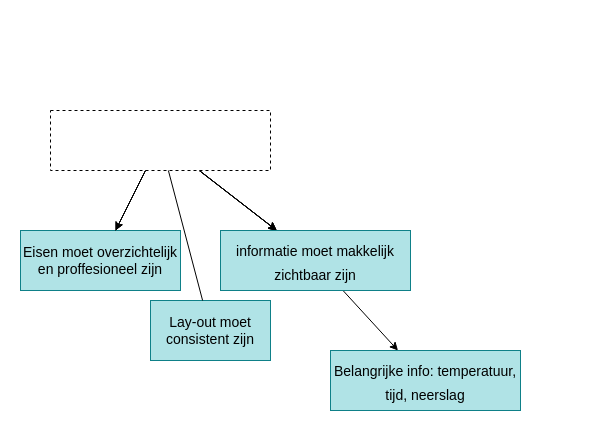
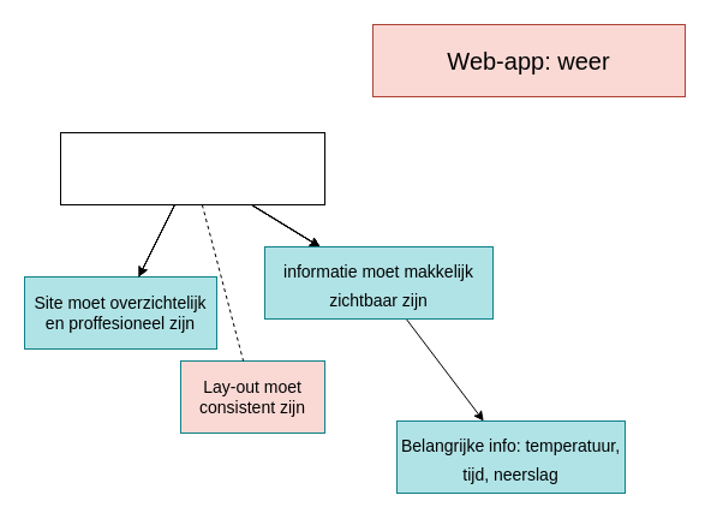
+ <mxCell id="2" value="&lt;font color=&quot;#000000&quot; style=&quot;font-size: 20px&quot;&gt;Web-app: weer&lt;/font&gt;" style="whiteSpace=wrap;html=1;fillColor=#fad9d5;strokeColor=#ae4132;" parent="1" vertex="1"><mxGeometry x="310" y="20" width="260" height="60" as="geometry" /></mxCell>
- <mxCell id="11" value="&lt;font style=&quot;font-size: 18px&quot; color=&quot;#ffffff&quot;&gt;Eisen&lt;/font&gt;" style="whiteSpace=wrap;html=1;fontSize=20;fontColor=#000000;dashed=1;" parent="1" vertex="1"><mxGeometry x="50" y="110" width="220" height="60" as="geometry" /></mxCell>
+ <mxCell id="11" value="&lt;font style=&quot;font-size: 18px&quot; color=&quot;#ffffff&quot;&gt;Eisen&lt;/font&gt;" style="whiteSpace=wrap;html=1;fontSize=20;fontColor=#000000;" parent="1" vertex="1"><mxGeometry x="50" y="110" width="220" height="60" as="geometry" /></mxCell>
- <mxCell id="18" value="" style="edgeStyle=none;html=1;fontSize=14;fontColor=#000000;endArrow=none;" parent="1" source="11" target="17" edge="1"><mxGeometry relative="1" as="geometry"><mxPoint x="180" y="330" as="targetPoint" /><mxPoint x="163.158" y="170" as="sourcePoint" /></mxGeometry></mxCell>
+ <mxCell id="18" value="" style="edgeStyle=none;html=1;fontSize=14;fontColor=#000000;endArrow=none;dashed=1;" parent="1" source="11" target="17" edge="1"><mxGeometry relative="1" as="geometry"><mxPoint x="180" y="330" as="targetPoint" /><mxPoint x="163.158" y="170" as="sourcePoint" /></mxGeometry></mxCell>
- <mxCell id="14" value="&lt;font color=&quot;#000000&quot;&gt;Eisen moet overzichtelijk en proffesioneel zijn&lt;/font&gt;" style="whiteSpace=wrap;html=1;fontSize=14;fillColor=#b0e3e6;strokeColor=#0e8088;" parent="1" vertex="1"><mxGeometry x="20" y="230" width="160" height="60" as="geometry" /></mxCell>
+ <mxCell id="14" value="&lt;font color=&quot;#000000&quot;&gt;Site moet overzichtelijk en proffesioneel zijn&lt;/font&gt;" style="whiteSpace=wrap;html=1;fontSize=14;fillColor=#b0e3e6;strokeColor=#0e8088;" parent="1" vertex="1"><mxGeometry x="20" y="230" width="160" height="60" as="geometry" /></mxCell>
- <mxCell id="13" value="&lt;font color=&quot;#000000&quot; style=&quot;font-size: 14px&quot;&gt;informatie moet makkelijk zichtbaar zijn&lt;/font&gt;" style="whiteSpace=wrap;html=1;fontSize=20;fillColor=#b0e3e6;strokeColor=#0e8088;" parent="1" vertex="1"><mxGeometry x="220" y="230" width="190" height="60" as="geometry" /></mxCell>
+ <mxCell id="13" value="&lt;font color=&quot;#000000&quot; style=&quot;font-size: 14px&quot;&gt;informatie moet makkelijk zichtbaar zijn&lt;/font&gt;" style="whiteSpace=wrap;html=1;fontSize=20;fillColor=#b0e3e6;strokeColor=#0e8088;" parent="1" vertex="1"><mxGeometry x="220" y="205" width="190" height="60" as="geometry" /></mxCell>
- <mxCell id="17" value="&lt;font color=&quot;#000000&quot;&gt;Lay-out moet consistent zijn&lt;/font&gt;" style="whiteSpace=wrap;html=1;fontSize=14;fillColor=#b0e3e6;strokeColor=#0e8088;" parent="1" vertex="1"><mxGeometry x="150" y="300" width="120" height="60" as="geometry" /></mxCell>
+ <mxCell id="17" value="&lt;font color=&quot;#000000&quot;&gt;Lay-out moet consistent zijn&lt;/font&gt;" style="whiteSpace=wrap;html=1;fontSize=14;fillColor=#fad9d5;strokeColor=#0e8088;" parent="1" vertex="1"><mxGeometry x="150" y="300" width="120" height="60" as="geometry" /></mxCell>
